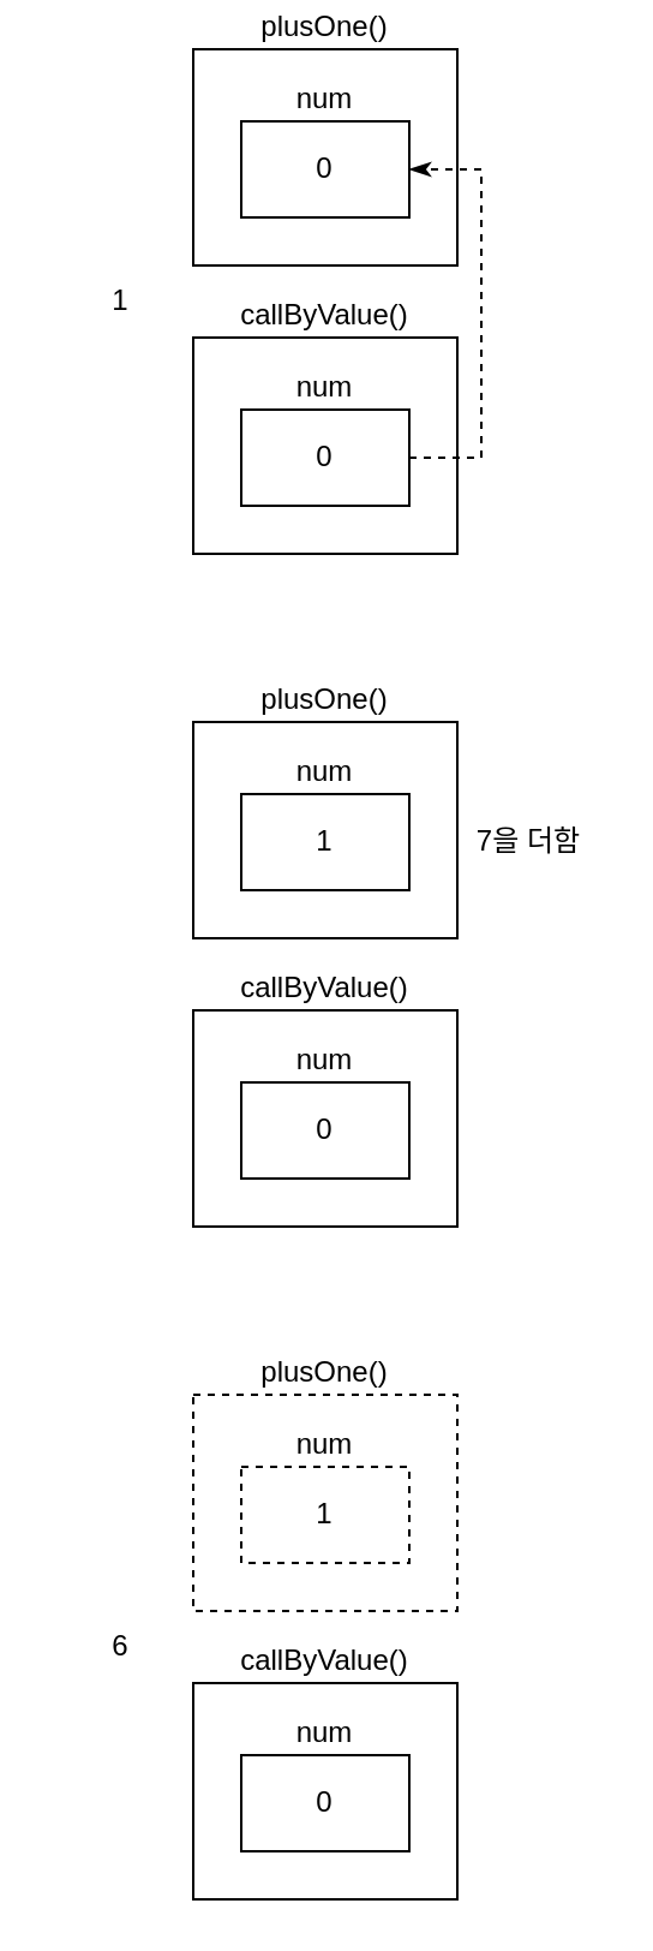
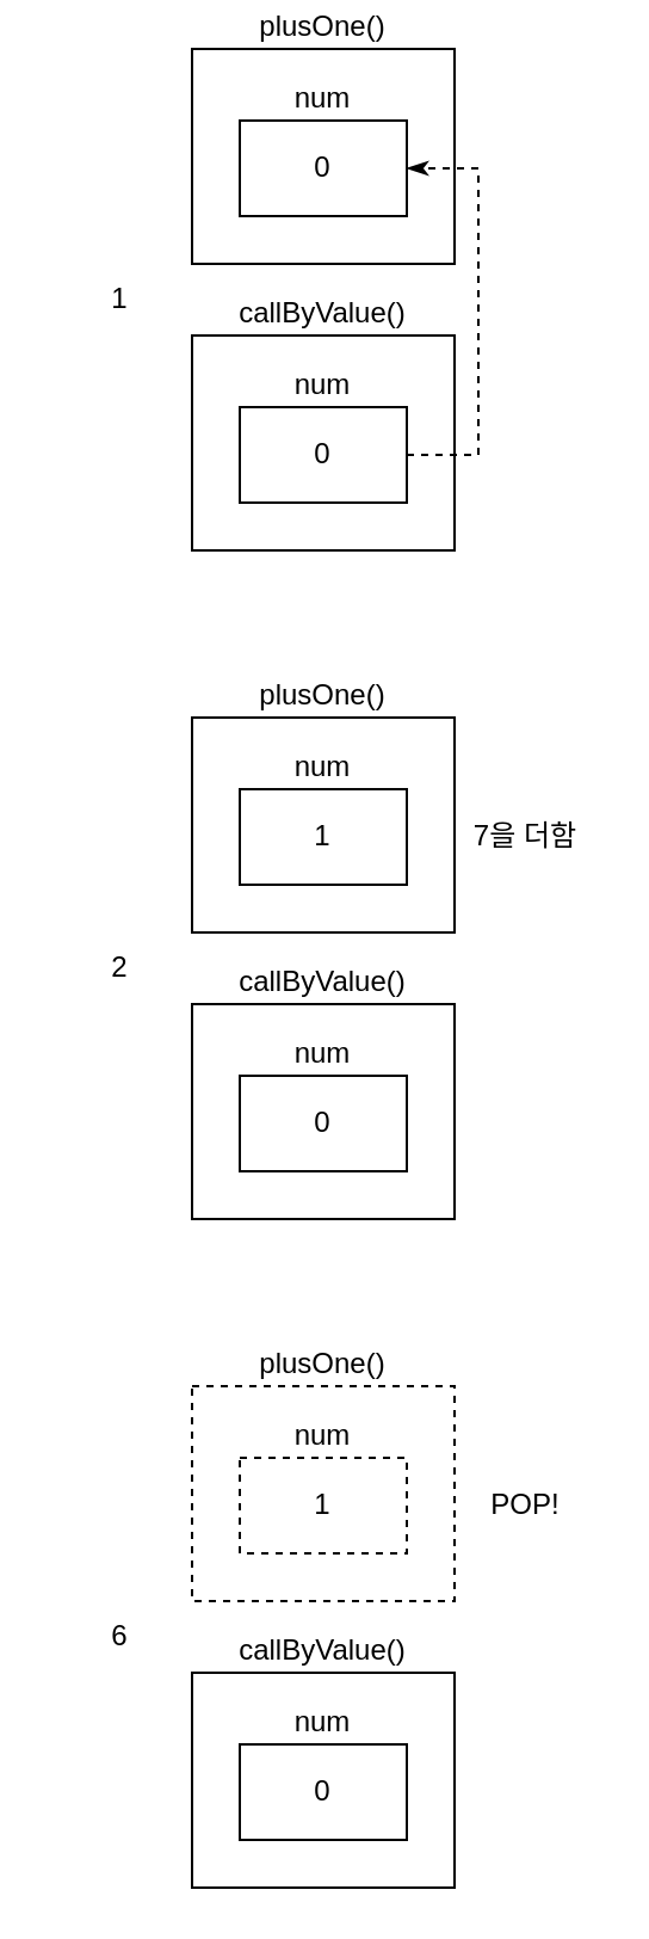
+ <mxCell id="21" value="2" style="text;html=1;strokeColor=none;fillColor=none;align=center;verticalAlign=middle;whiteSpace=wrap;rounded=0;" parent="1" vertex="1"><mxGeometry x="20" y="390" width="60" height="30" as="geometry" /></mxCell>
+ <mxCell id="30" value="POP!" style="text;html=1;strokeColor=none;fillColor=none;align=center;verticalAlign=middle;whiteSpace=wrap;rounded=0;" parent="1" vertex="1"><mxGeometry x="190" y="615" width="60" height="30" as="geometry" /></mxCell>
